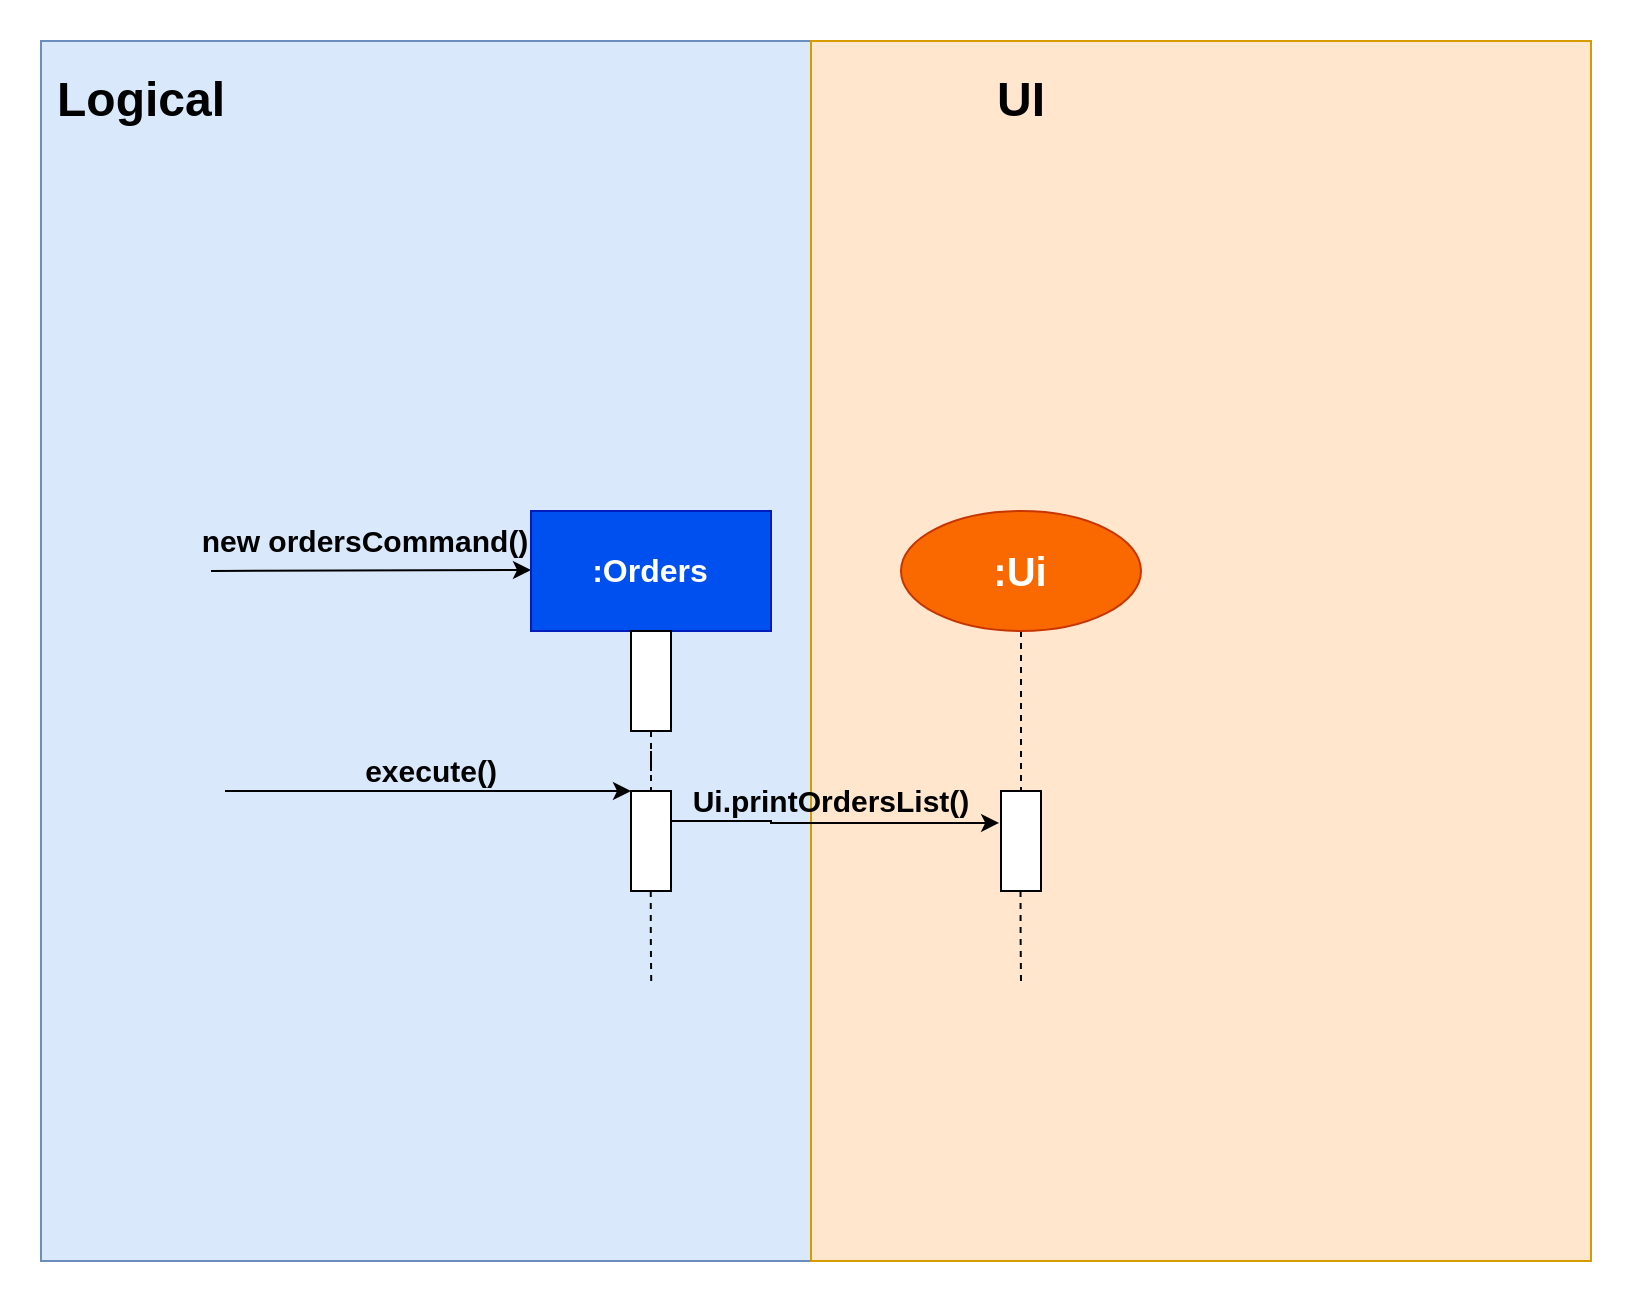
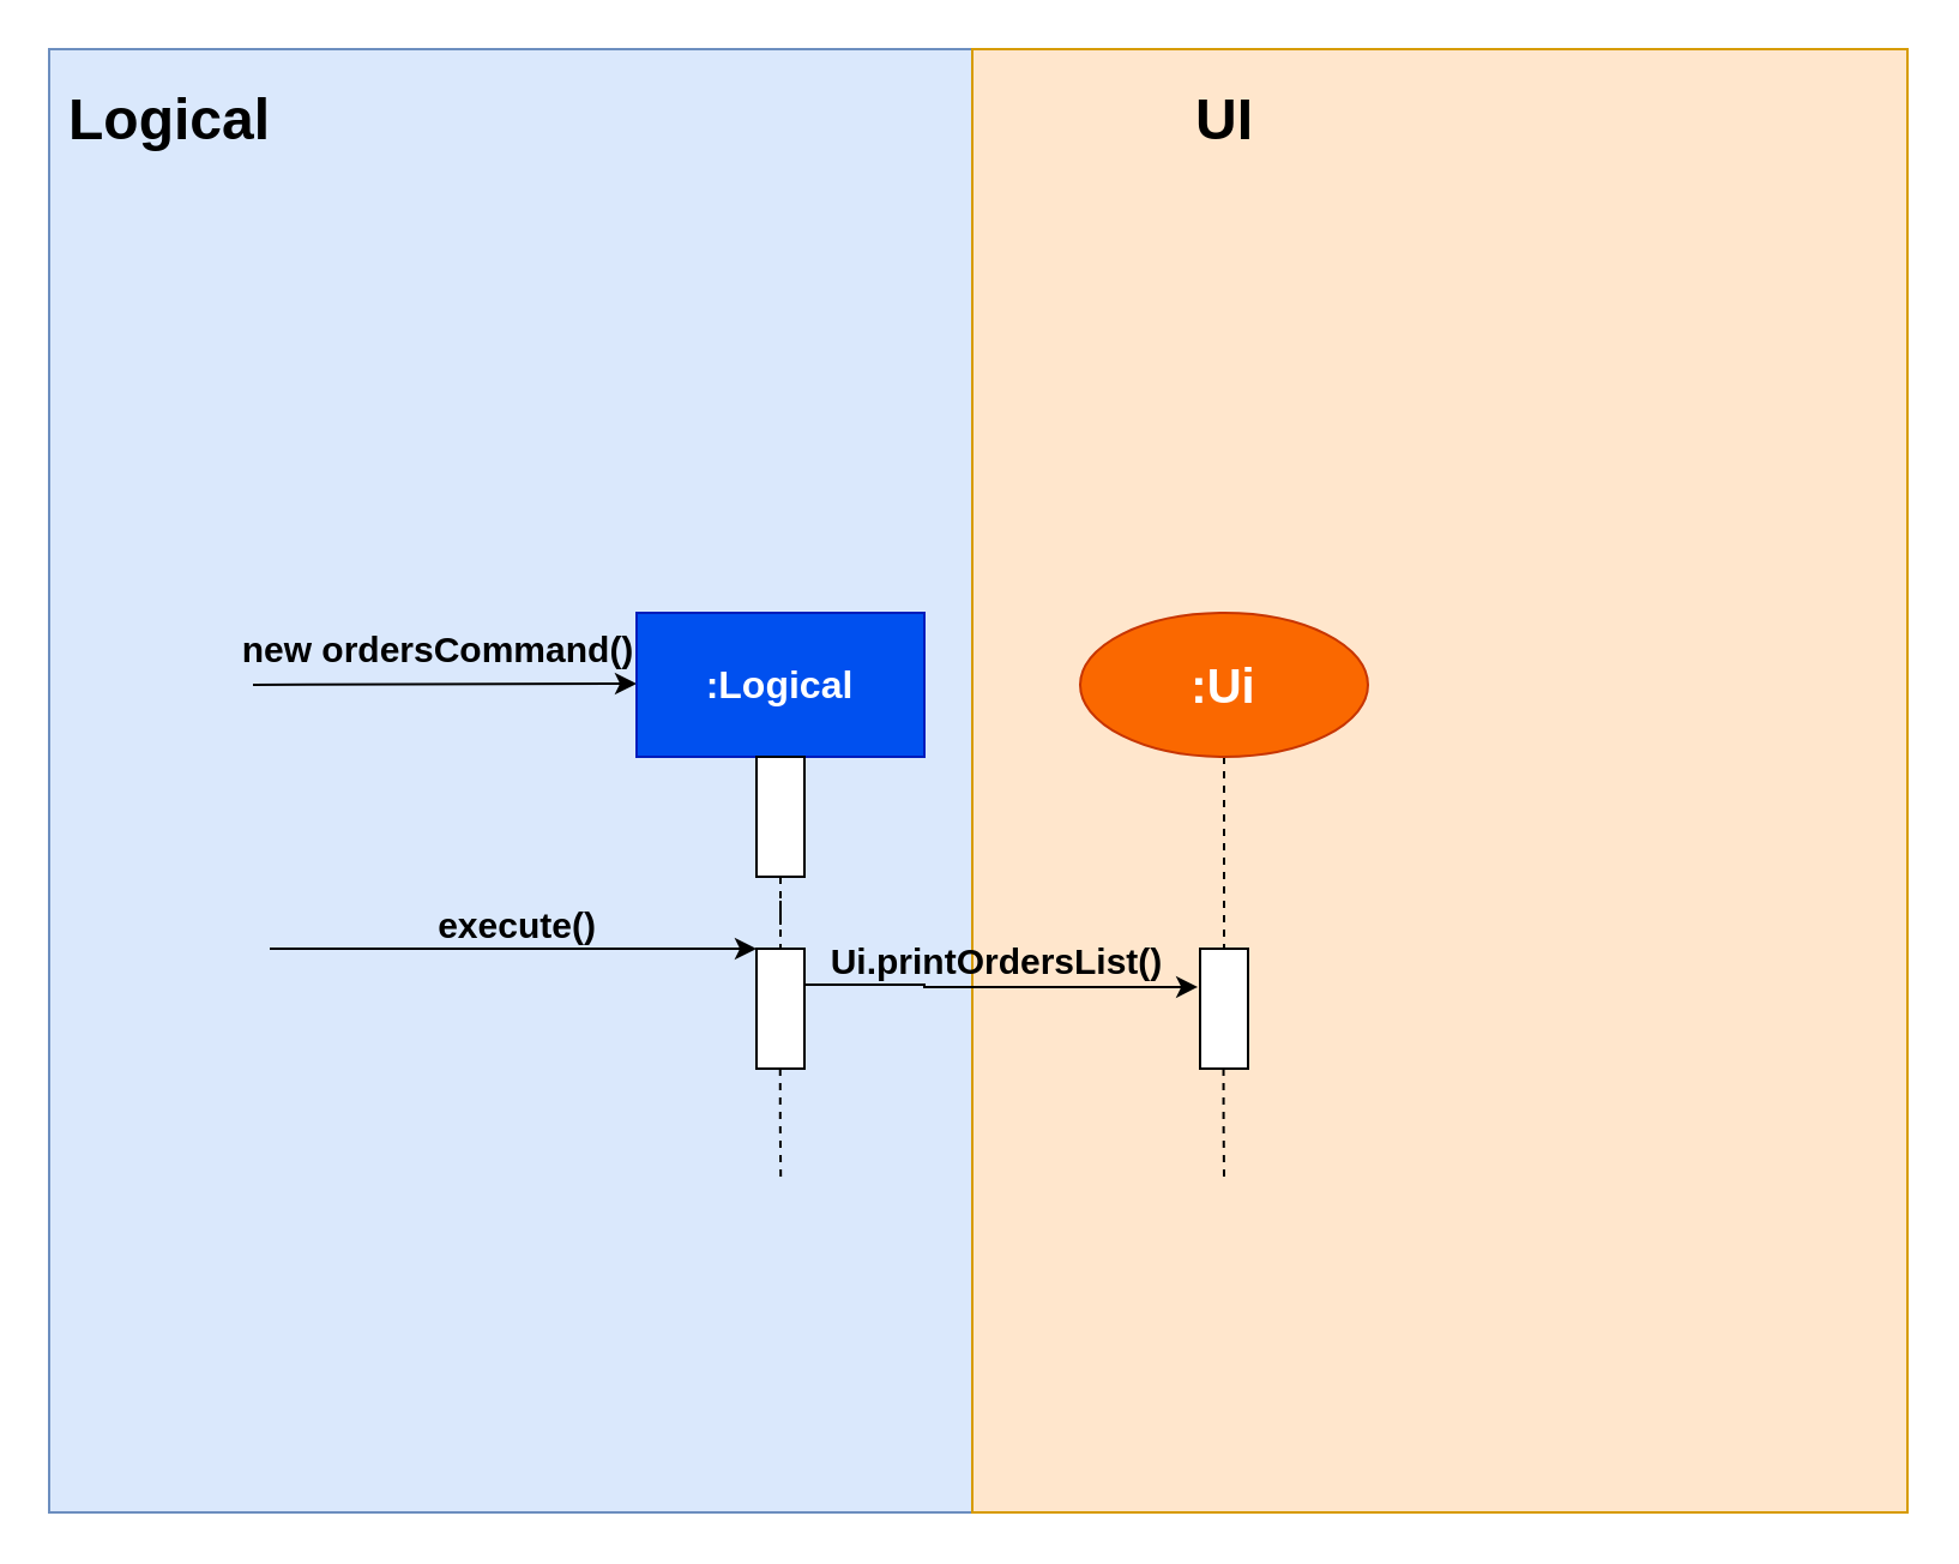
- <mxCell id="5" value="&lt;font style=&quot;font-size: 16px&quot;&gt;&lt;b&gt;:Orders&lt;/b&gt;&lt;/font&gt;" style="rounded=0;whiteSpace=wrap;html=1;fillColor=#0050ef;strokeColor=#001DBC;fontColor=#ffffff;" parent="1" vertex="1"><mxGeometry x="265" y="255" width="120" height="60" as="geometry" /></mxCell>
+ <mxCell id="5" value="&lt;font style=&quot;font-size: 16px&quot;&gt;&lt;b&gt;:Logical&lt;/b&gt;&lt;/font&gt;" style="rounded=0;whiteSpace=wrap;html=1;fillColor=#0050ef;strokeColor=#001DBC;fontColor=#ffffff;" parent="1" vertex="1"><mxGeometry x="265" y="255" width="120" height="60" as="geometry" /></mxCell>
